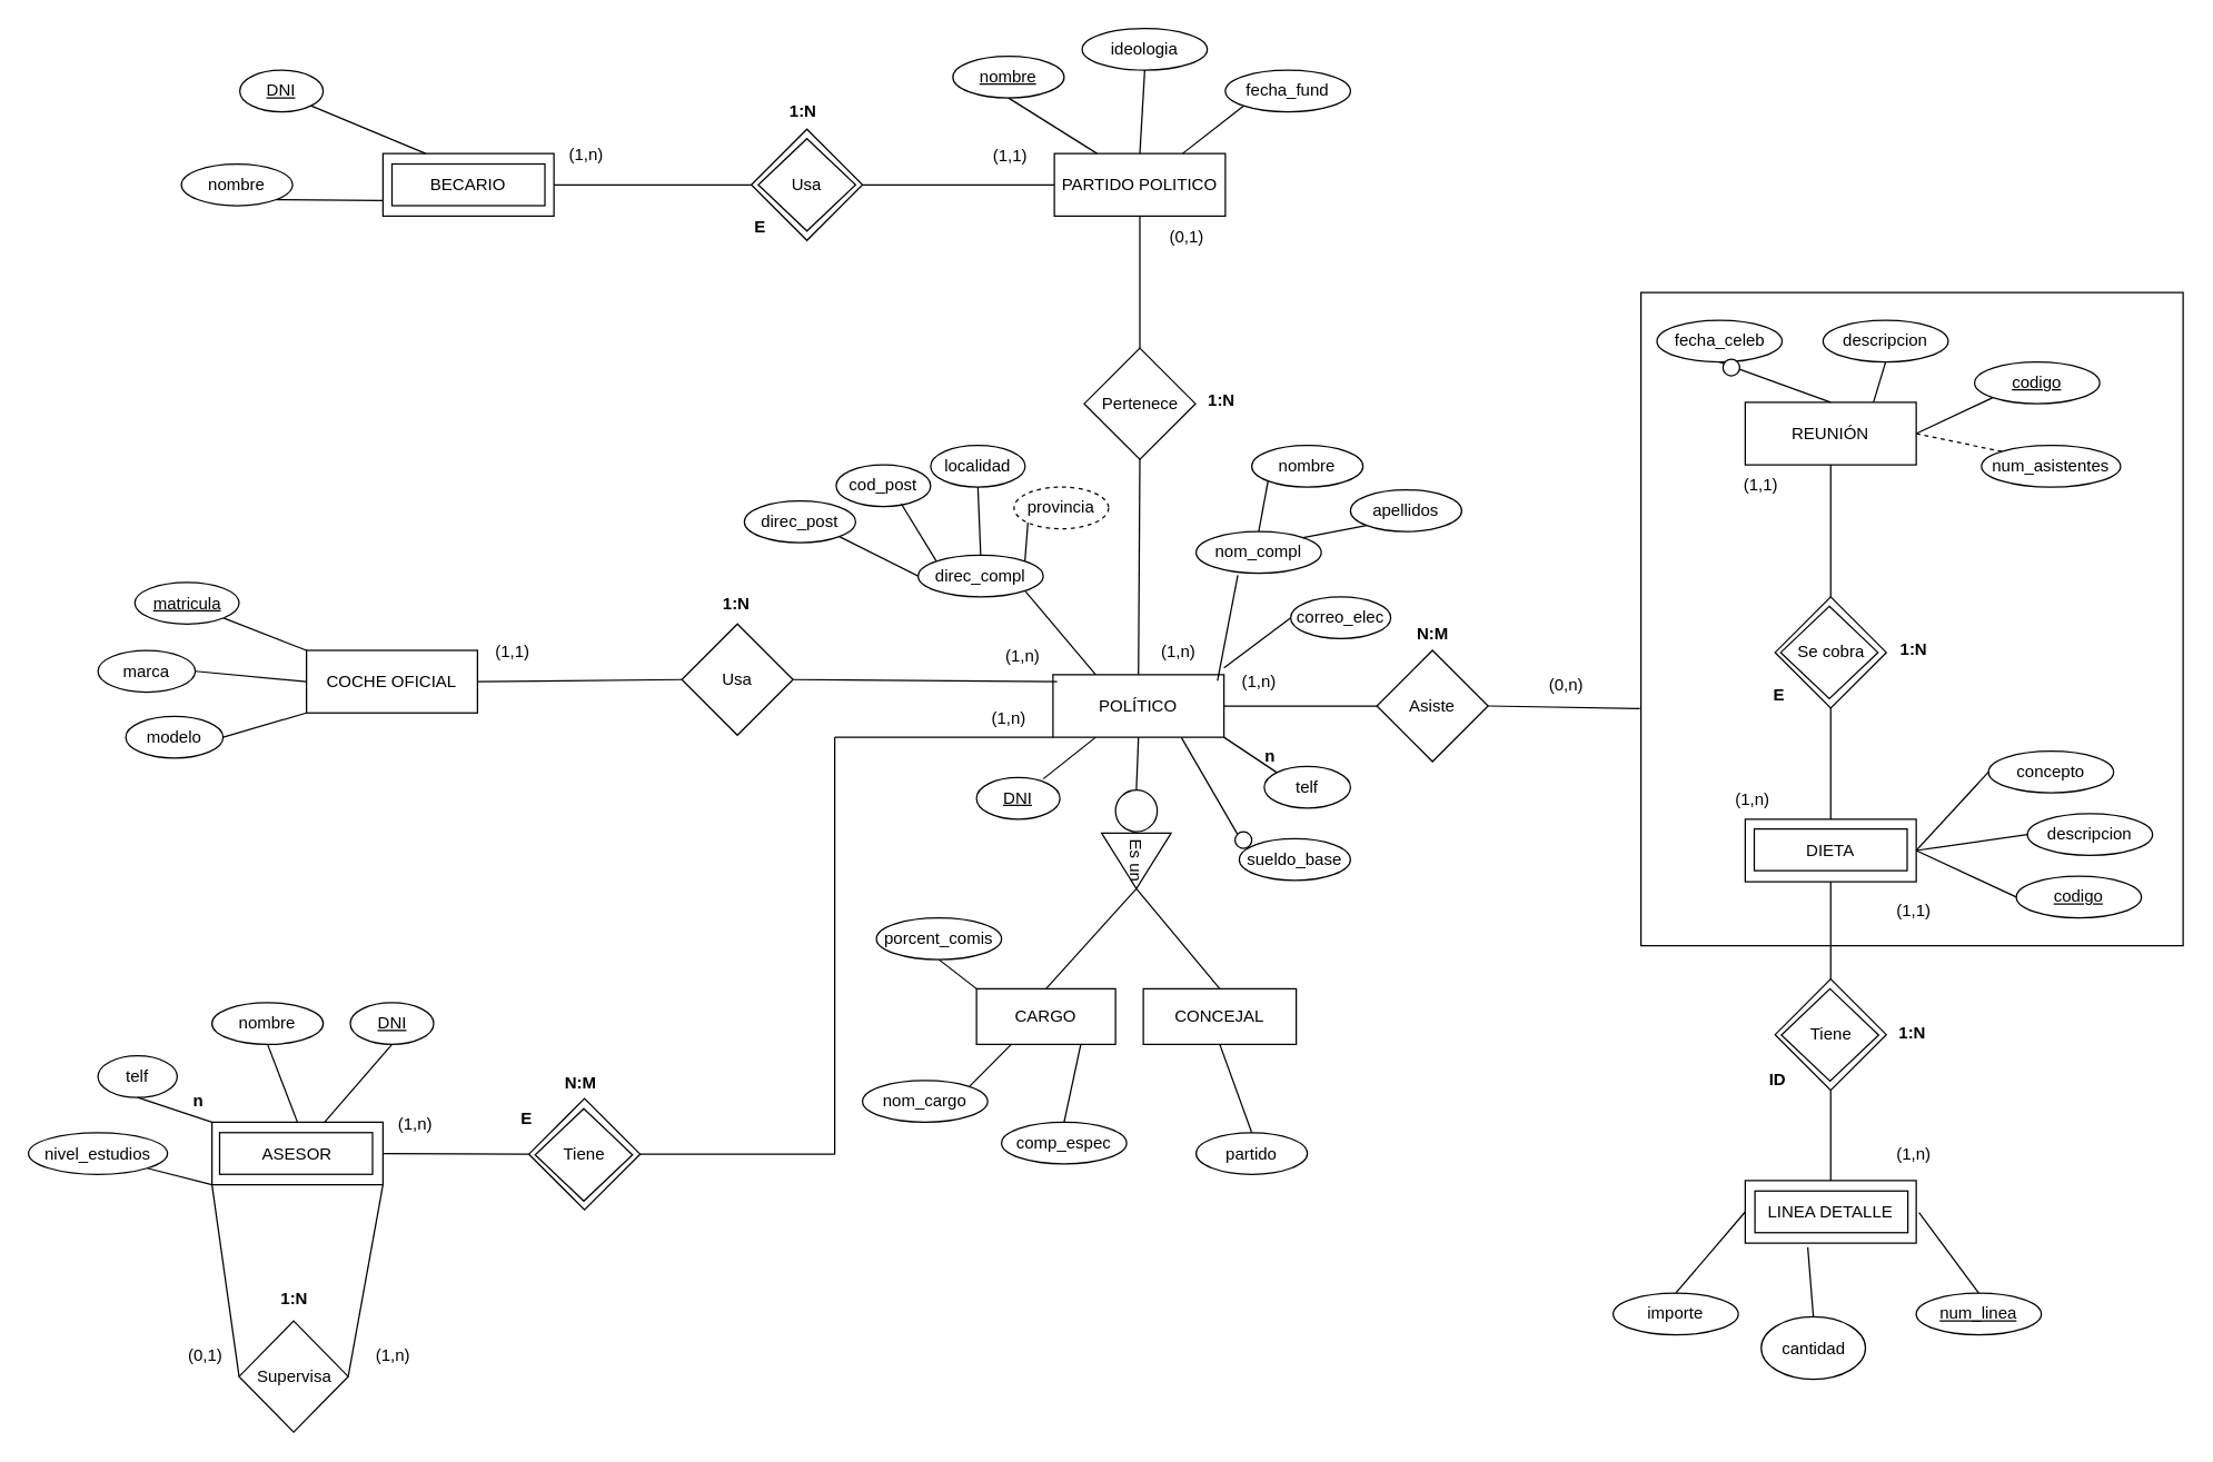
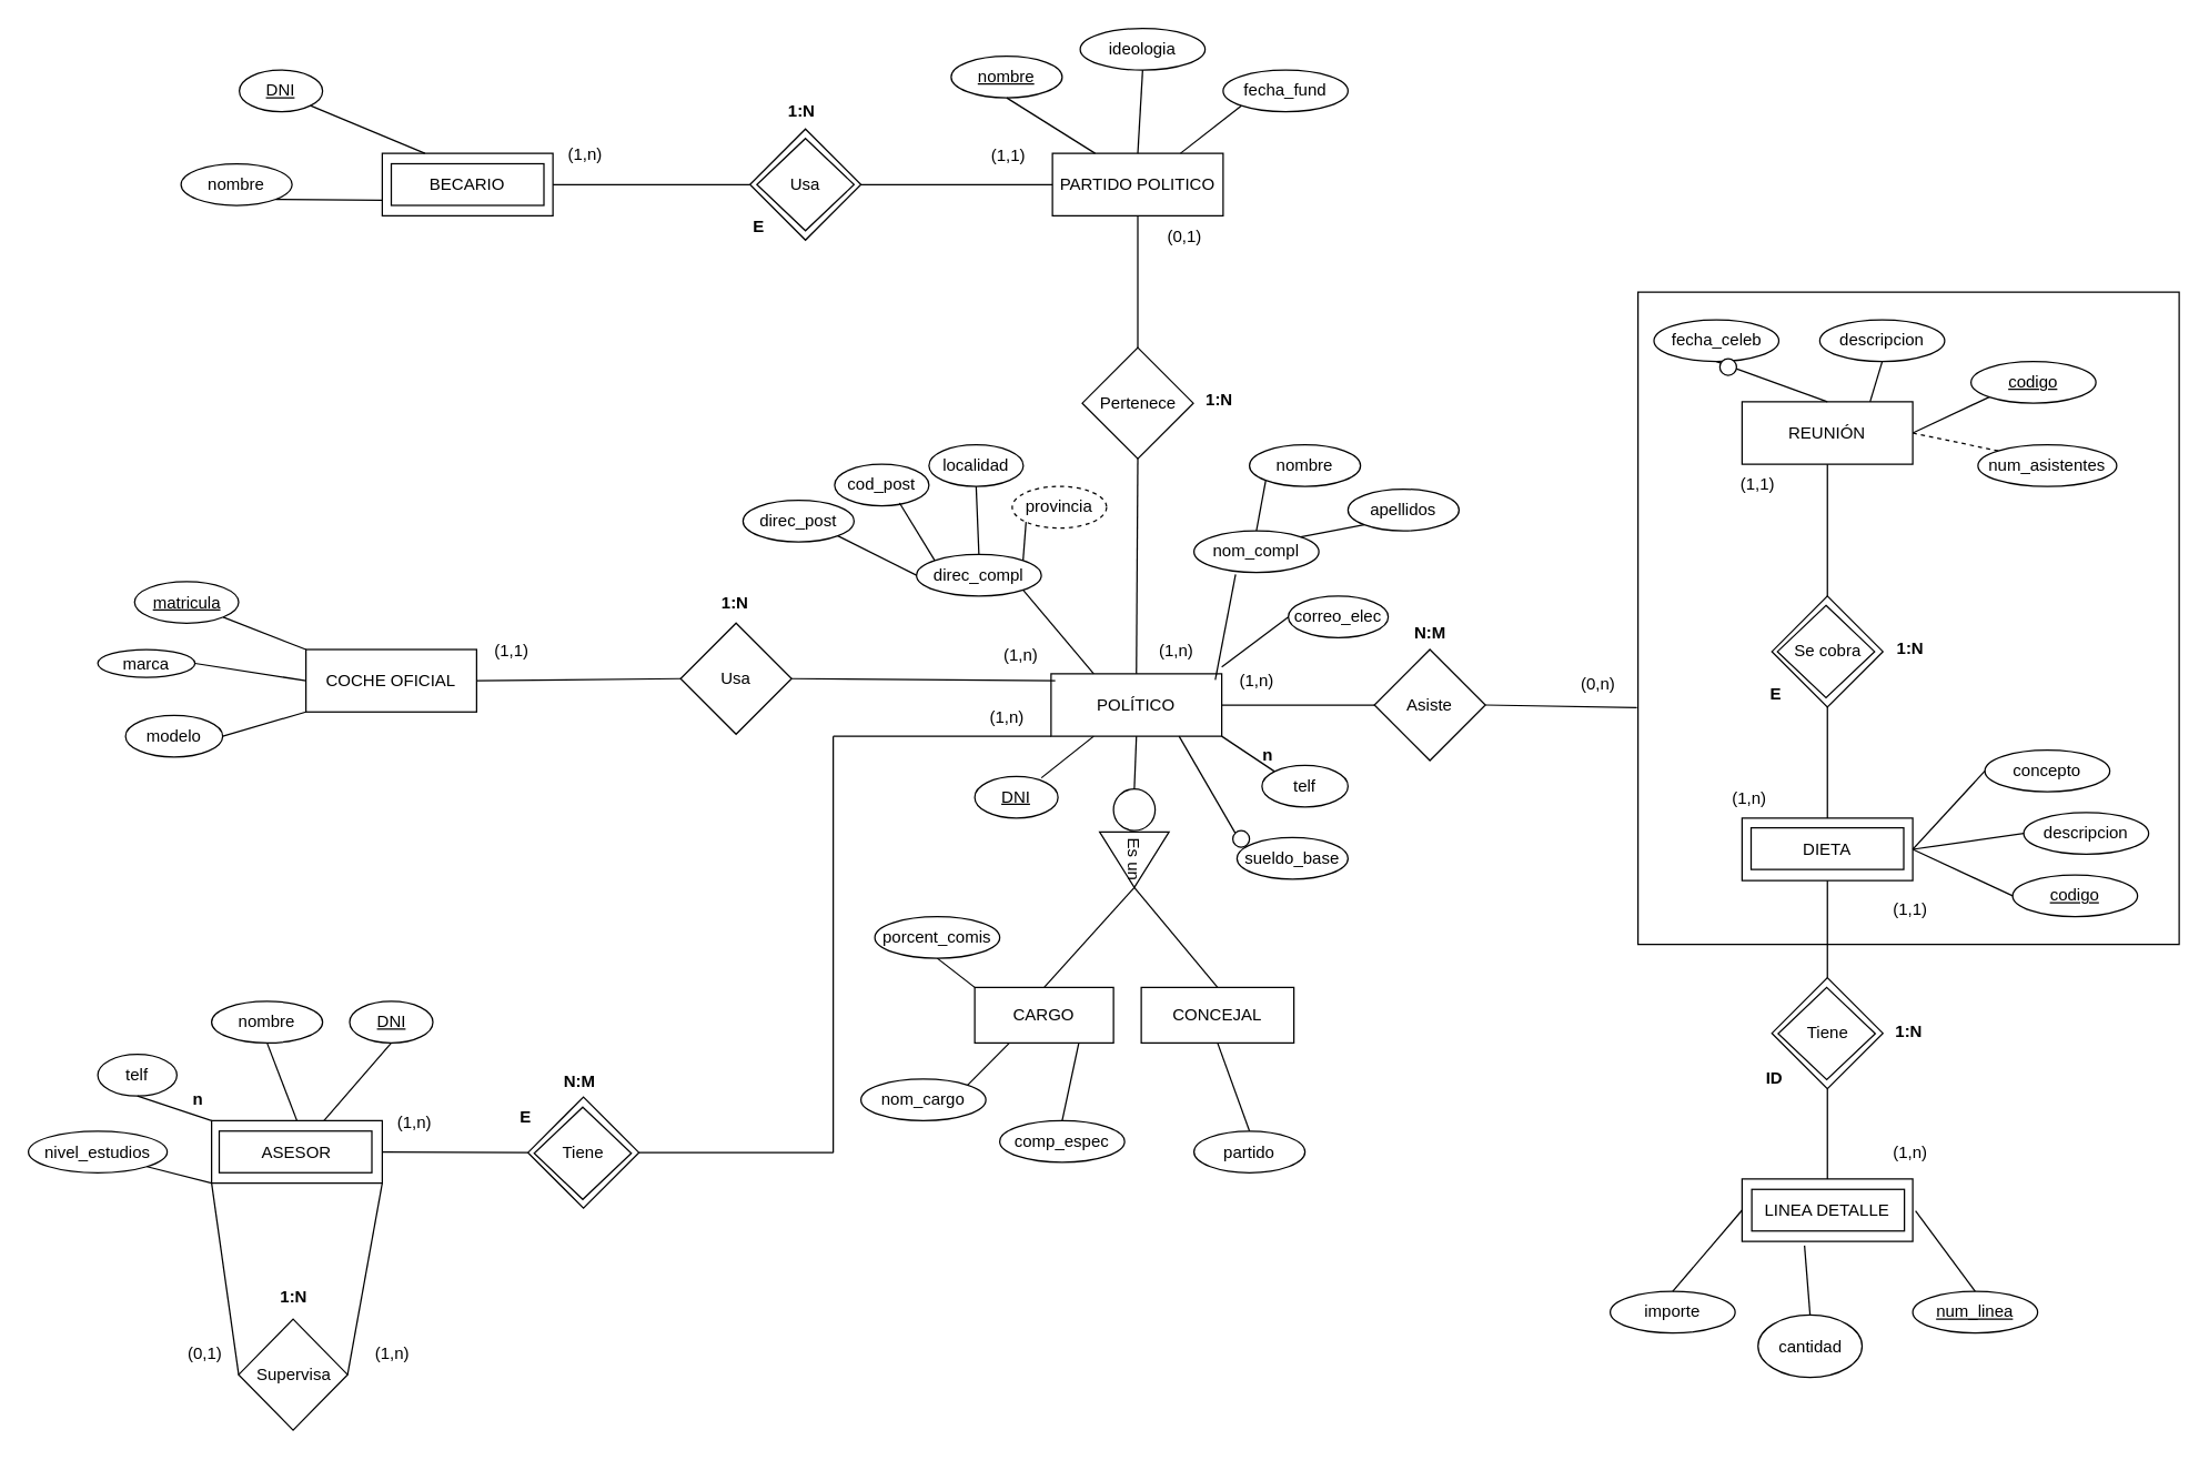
- <mxCell id="98" value="marca" style="ellipse;whiteSpace=wrap;html=1;" vertex="1" parent="1"><mxGeometry x="70" y="467.5" width="70" height="30" as="geometry" /></mxCell>
+ <mxCell id="98" value="marca" style="ellipse;whiteSpace=wrap;html=1;" vertex="1" parent="1"><mxGeometry x="70" y="467.5" width="70" height="20" as="geometry" /></mxCell>
- <mxCell id="62" value="(0,n)" style="text;html=1;align=center;verticalAlign=middle;resizable=0;points=[];autosize=1;strokeColor=none;fillColor=none;" vertex="1" parent="1"><mxGeometry x="1101" y="478.25" width="50" height="30" as="geometry" /></mxCell>
+ <mxCell id="62" value="(0,n)" style="text;html=1;align=center;verticalAlign=middle;resizable=0;points=[];autosize=1;strokeColor=none;fillColor=none;" vertex="1" parent="1"><mxGeometry x="1126" y="478.25" width="50" height="30" as="geometry" /></mxCell>
